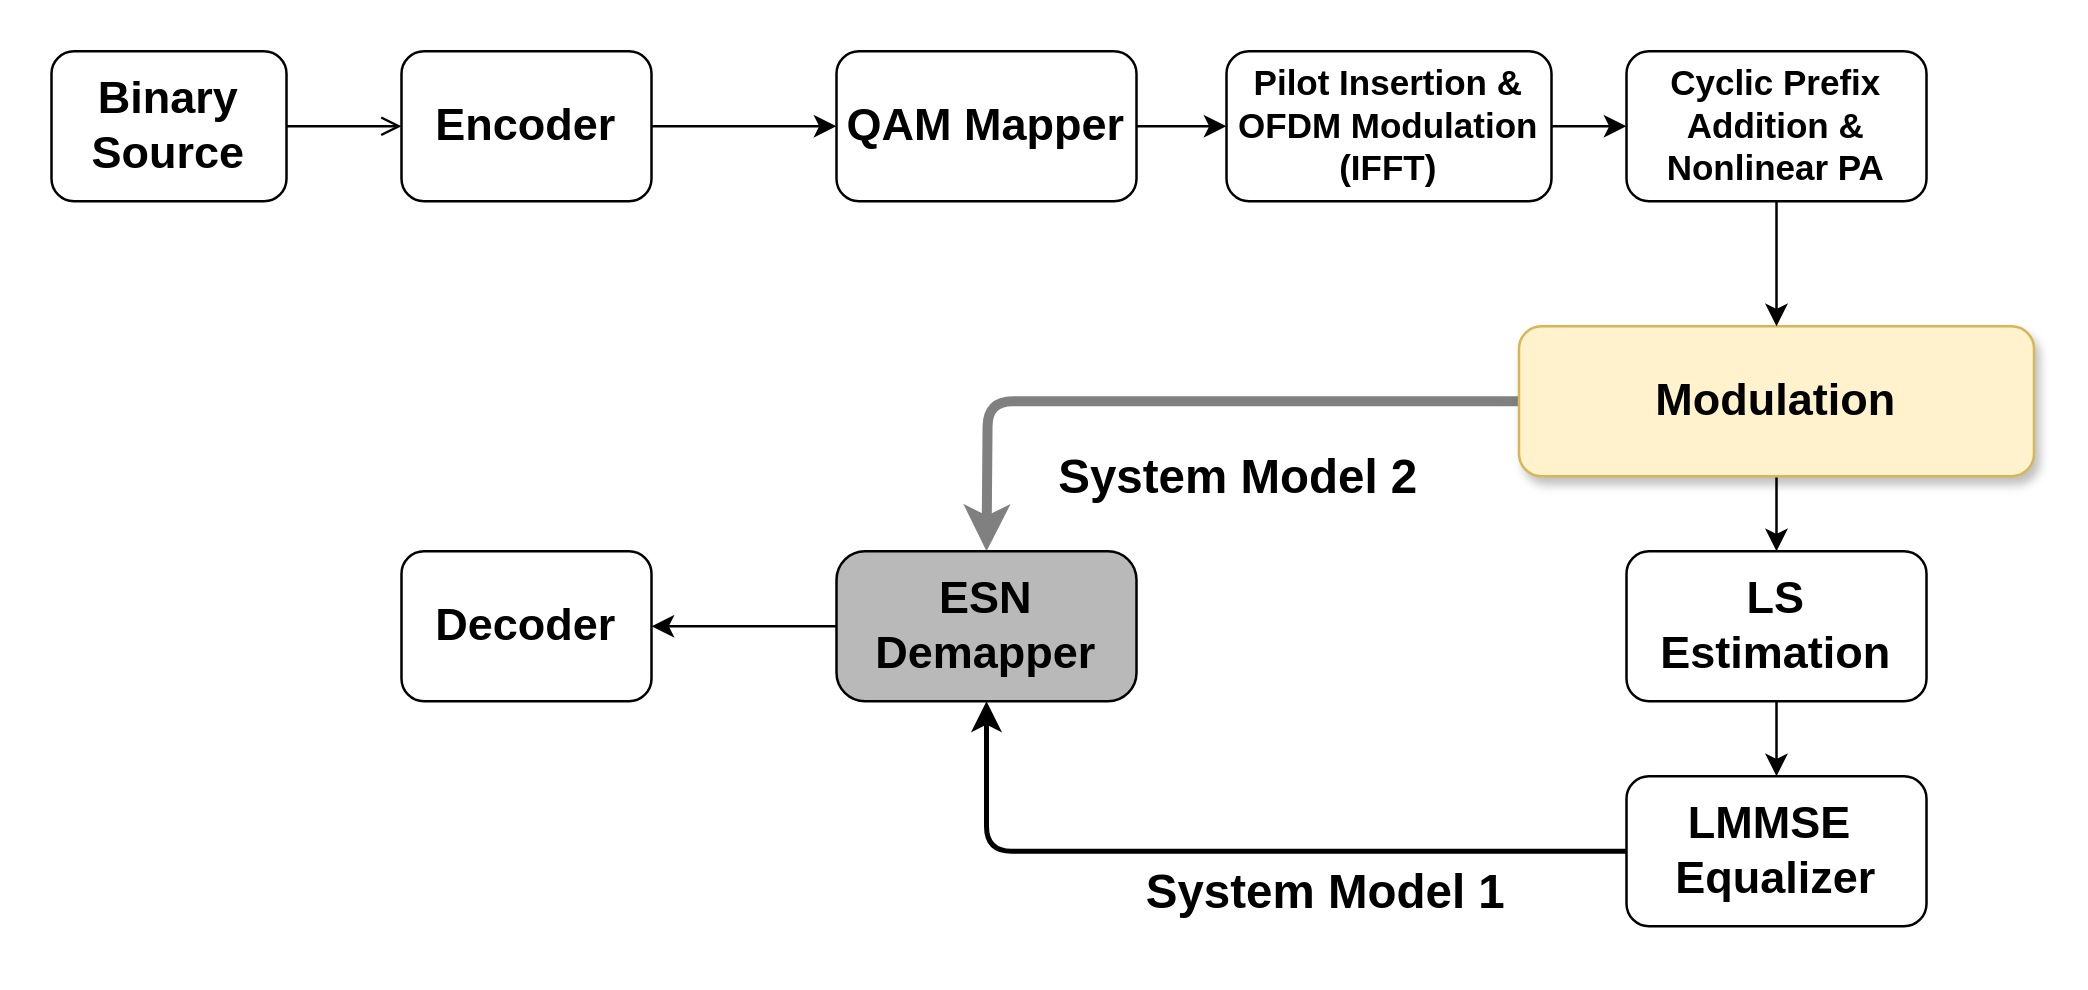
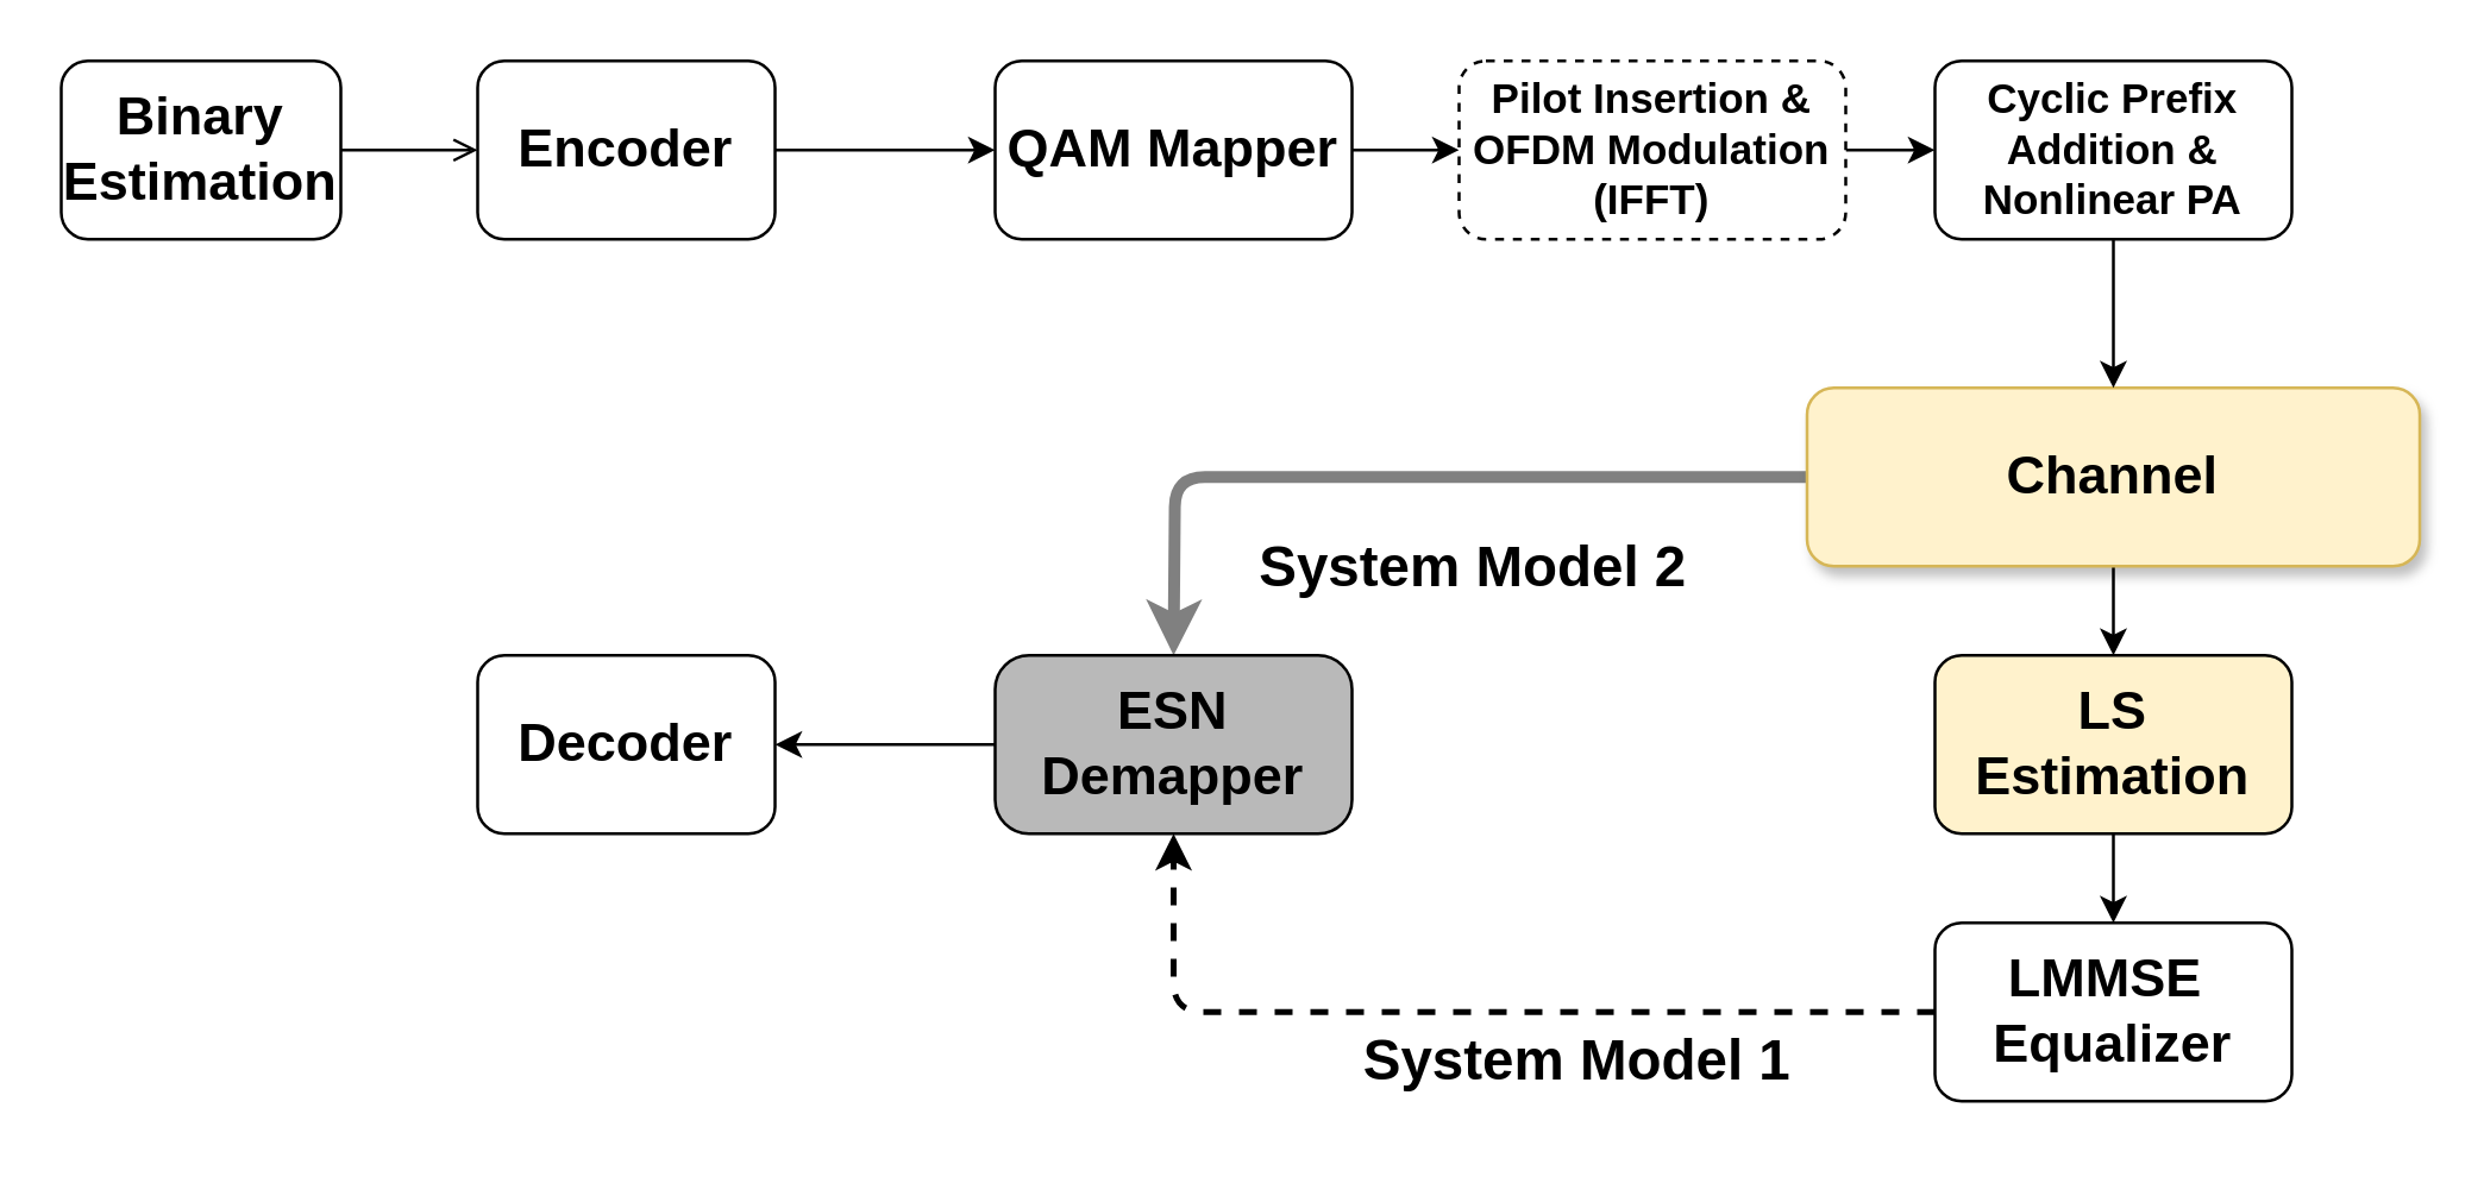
- <mxCell id="3" value="&lt;b&gt;&lt;font style=&quot;font-size: 18px;&quot;&gt;Binary Source&lt;/font&gt;&lt;/b&gt;" style="rounded=1;whiteSpace=wrap;html=1;" parent="1" vertex="1"><mxGeometry x="20" y="20" width="94" height="60" as="geometry" /></mxCell>
+ <mxCell id="3" value="&lt;b&gt;&lt;font style=&quot;font-size: 18px;&quot;&gt;Binary Estimation&lt;/font&gt;&lt;/b&gt;" style="rounded=1;whiteSpace=wrap;html=1;" parent="1" vertex="1"><mxGeometry x="20" y="20" width="94" height="60" as="geometry" /></mxCell>
- <mxCell id="21" value="&lt;b&gt;&lt;font style=&quot;font-size: 14px;&quot;&gt;Pilot Insertion &amp;amp; OFDM Modulation (IFFT)&lt;/font&gt;&lt;/b&gt;" style="rounded=1;whiteSpace=wrap;html=1;" parent="1" vertex="1"><mxGeometry x="490" y="20" width="130" height="60" as="geometry" /></mxCell>
+ <mxCell id="21" value="&lt;b&gt;&lt;font style=&quot;font-size: 14px;&quot;&gt;Pilot Insertion &amp;amp; OFDM Modulation (IFFT)&lt;/font&gt;&lt;/b&gt;" style="rounded=1;whiteSpace=wrap;html=1;dashed=1;" parent="1" vertex="1"><mxGeometry x="490" y="20" width="130" height="60" as="geometry" /></mxCell>
- <mxCell id="10" value="&lt;span style=&quot;font-size: 18px;&quot;&gt;&lt;b&gt;Modulation&lt;/b&gt;&lt;/span&gt;" style="rounded=1;whiteSpace=wrap;html=1;fillColor=#fff2cc;strokeColor=#d6b656;gradientColor=none;glass=0;shadow=1;" parent="1" vertex="1"><mxGeometry x="607" y="130" width="206" height="60" as="geometry" /></mxCell>
+ <mxCell id="10" value="&lt;span style=&quot;font-size: 18px;&quot;&gt;&lt;b&gt;Channel&lt;/b&gt;&lt;/span&gt;" style="rounded=1;whiteSpace=wrap;html=1;fillColor=#fff2cc;strokeColor=#d6b656;gradientColor=none;glass=0;shadow=1;" parent="1" vertex="1"><mxGeometry x="607" y="130" width="206" height="60" as="geometry" /></mxCell>
- <mxCell id="12" value="&lt;b&gt;&lt;font style=&quot;font-size: 18px;&quot;&gt;LS&lt;br&gt;Estimation&lt;/font&gt;&lt;/b&gt;" style="rounded=1;whiteSpace=wrap;html=1;" parent="1" vertex="1"><mxGeometry x="650" y="220" width="120" height="60" as="geometry" /></mxCell>
+ <mxCell id="12" value="&lt;b&gt;&lt;font style=&quot;font-size: 18px;&quot;&gt;LS&lt;br&gt;Estimation&lt;/font&gt;&lt;/b&gt;" style="rounded=1;whiteSpace=wrap;html=1;fillColor=#fff2cc;" parent="1" vertex="1"><mxGeometry x="650" y="220" width="120" height="60" as="geometry" /></mxCell>
- <mxCell id="13" style="edgeStyle=orthogonalEdgeStyle;rounded=1;orthogonalLoop=1;jettySize=auto;html=1;exitX=0;exitY=0.5;exitDx=0;exitDy=0;curved=0;strokeWidth=2;" parent="1" source="14" target="16" edge="1"><mxGeometry relative="1" as="geometry" /></mxCell>
+ <mxCell id="13" style="edgeStyle=orthogonalEdgeStyle;rounded=1;orthogonalLoop=1;jettySize=auto;html=1;exitX=0;exitY=0.5;exitDx=0;exitDy=0;curved=0;strokeWidth=2;dashed=1;" parent="1" source="14" target="16" edge="1"><mxGeometry relative="1" as="geometry" /></mxCell>
